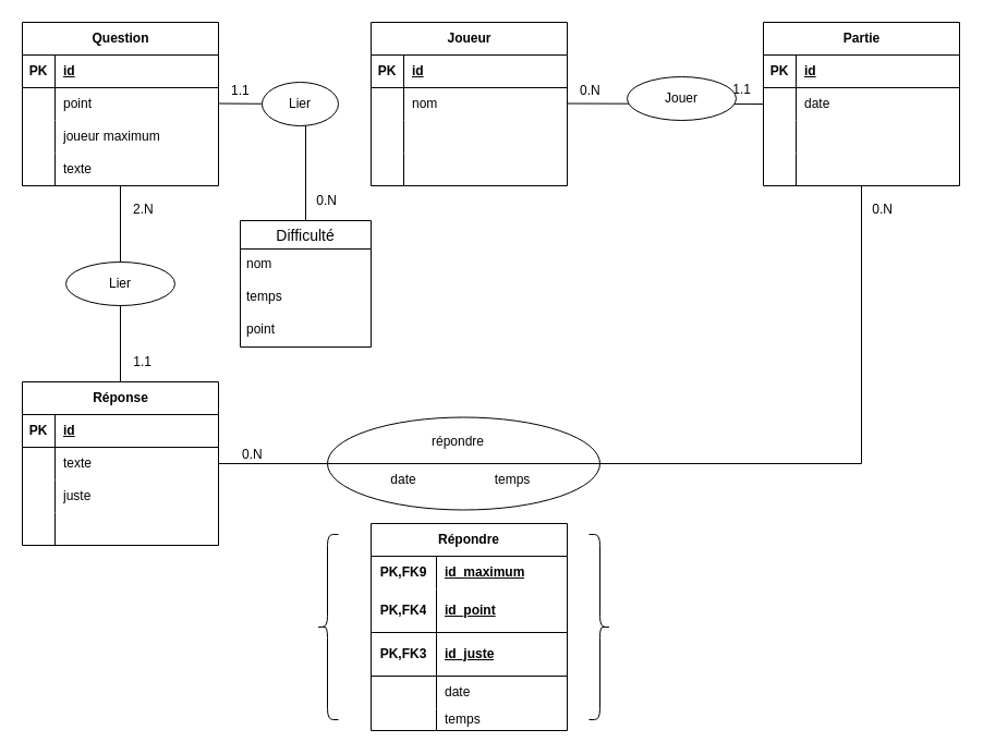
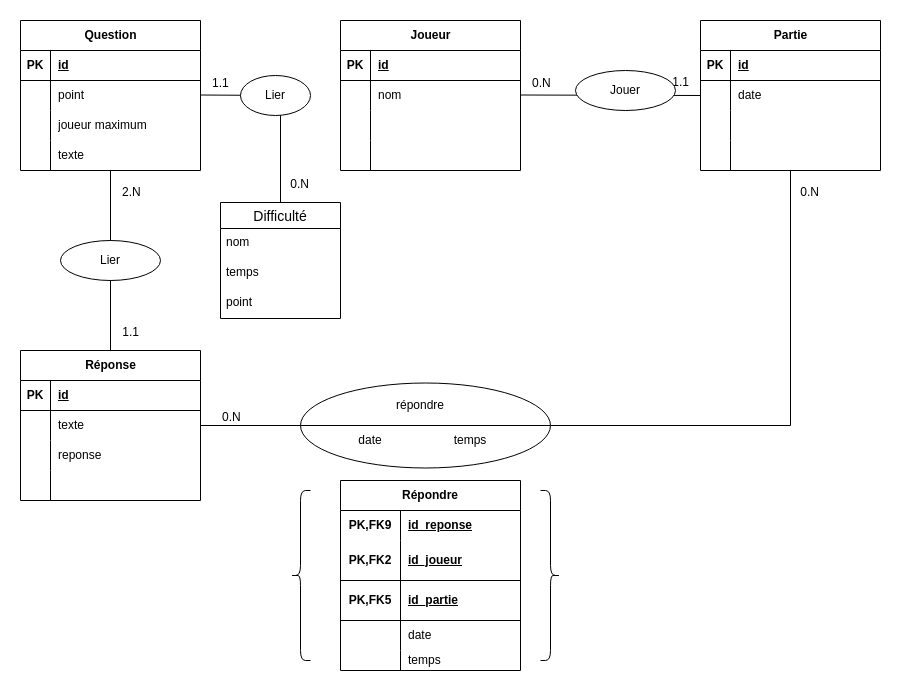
- <mxCell id="39" value="juste" style="shape=partialRectangle;connectable=0;fillColor=none;top=0;left=0;bottom=0;right=0;align=left;spacingLeft=6;overflow=hidden;whiteSpace=wrap;html=1;" parent="37" vertex="1"><mxGeometry x="30" width="150" height="30" as="geometry"><mxRectangle width="150" height="30" as="alternateBounds" /></mxGeometry></mxCell>
+ <mxCell id="39" value="reponse" style="shape=partialRectangle;connectable=0;fillColor=none;top=0;left=0;bottom=0;right=0;align=left;spacingLeft=6;overflow=hidden;whiteSpace=wrap;html=1;" parent="37" vertex="1"><mxGeometry x="30" width="150" height="30" as="geometry"><mxRectangle width="150" height="30" as="alternateBounds" /></mxGeometry></mxCell>
- <mxCell id="56" value="id_maximum" style="shape=partialRectangle;connectable=0;fillColor=none;top=0;left=0;bottom=0;right=0;align=left;spacingLeft=6;fontStyle=5;overflow=hidden;html=1;whiteSpace=wrap;" parent="54" vertex="1"><mxGeometry x="60" width="120" height="30" as="geometry"><mxRectangle width="120" height="30" as="alternateBounds" /></mxGeometry></mxCell>
+ <mxCell id="56" value="id_reponse" style="shape=partialRectangle;connectable=0;fillColor=none;top=0;left=0;bottom=0;right=0;align=left;spacingLeft=6;fontStyle=5;overflow=hidden;html=1;whiteSpace=wrap;" parent="54" vertex="1"><mxGeometry x="60" width="120" height="30" as="geometry"><mxRectangle width="120" height="30" as="alternateBounds" /></mxGeometry></mxCell>
- <mxCell id="58" value="PK,FK4" style="shape=partialRectangle;connectable=0;fillColor=none;top=0;left=0;bottom=0;right=0;fontStyle=1;overflow=hidden;html=1;whiteSpace=wrap;" parent="57" vertex="1"><mxGeometry width="60" height="40" as="geometry"><mxRectangle width="60" height="40" as="alternateBounds" /></mxGeometry></mxCell>
+ <mxCell id="58" value="PK,FK2" style="shape=partialRectangle;connectable=0;fillColor=none;top=0;left=0;bottom=0;right=0;fontStyle=1;overflow=hidden;html=1;whiteSpace=wrap;" parent="57" vertex="1"><mxGeometry width="60" height="40" as="geometry"><mxRectangle width="60" height="40" as="alternateBounds" /></mxGeometry></mxCell>
- <mxCell id="59" value="id_point" style="shape=partialRectangle;connectable=0;fillColor=none;top=0;left=0;bottom=0;right=0;align=left;spacingLeft=6;fontStyle=5;overflow=hidden;html=1;whiteSpace=wrap;" parent="57" vertex="1"><mxGeometry x="60" width="120" height="40" as="geometry"><mxRectangle width="120" height="40" as="alternateBounds" /></mxGeometry></mxCell>
+ <mxCell id="59" value="id_joueur" style="shape=partialRectangle;connectable=0;fillColor=none;top=0;left=0;bottom=0;right=0;align=left;spacingLeft=6;fontStyle=5;overflow=hidden;html=1;whiteSpace=wrap;" parent="57" vertex="1"><mxGeometry x="60" width="120" height="40" as="geometry"><mxRectangle width="120" height="40" as="alternateBounds" /></mxGeometry></mxCell>
- <mxCell id="61" value="PK,FK3" style="shape=partialRectangle;connectable=0;fillColor=none;top=0;left=0;bottom=0;right=0;fontStyle=1;overflow=hidden;html=1;whiteSpace=wrap;" parent="60" vertex="1"><mxGeometry width="60" height="40" as="geometry"><mxRectangle width="60" height="40" as="alternateBounds" /></mxGeometry></mxCell>
+ <mxCell id="61" value="PK,FK5" style="shape=partialRectangle;connectable=0;fillColor=none;top=0;left=0;bottom=0;right=0;fontStyle=1;overflow=hidden;html=1;whiteSpace=wrap;" parent="60" vertex="1"><mxGeometry width="60" height="40" as="geometry"><mxRectangle width="60" height="40" as="alternateBounds" /></mxGeometry></mxCell>
- <mxCell id="62" value="id_juste" style="shape=partialRectangle;connectable=0;fillColor=none;top=0;left=0;bottom=0;right=0;align=left;spacingLeft=6;fontStyle=5;overflow=hidden;html=1;whiteSpace=wrap;" parent="60" vertex="1"><mxGeometry x="60" width="120" height="40" as="geometry"><mxRectangle width="120" height="40" as="alternateBounds" /></mxGeometry></mxCell>
+ <mxCell id="62" value="id_partie" style="shape=partialRectangle;connectable=0;fillColor=none;top=0;left=0;bottom=0;right=0;align=left;spacingLeft=6;fontStyle=5;overflow=hidden;html=1;whiteSpace=wrap;" parent="60" vertex="1"><mxGeometry x="60" width="120" height="40" as="geometry"><mxRectangle width="120" height="40" as="alternateBounds" /></mxGeometry></mxCell>
